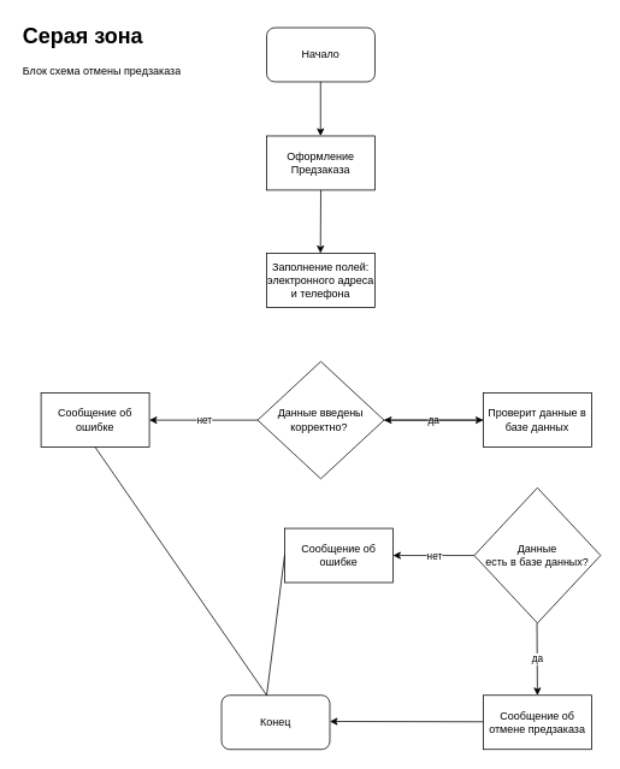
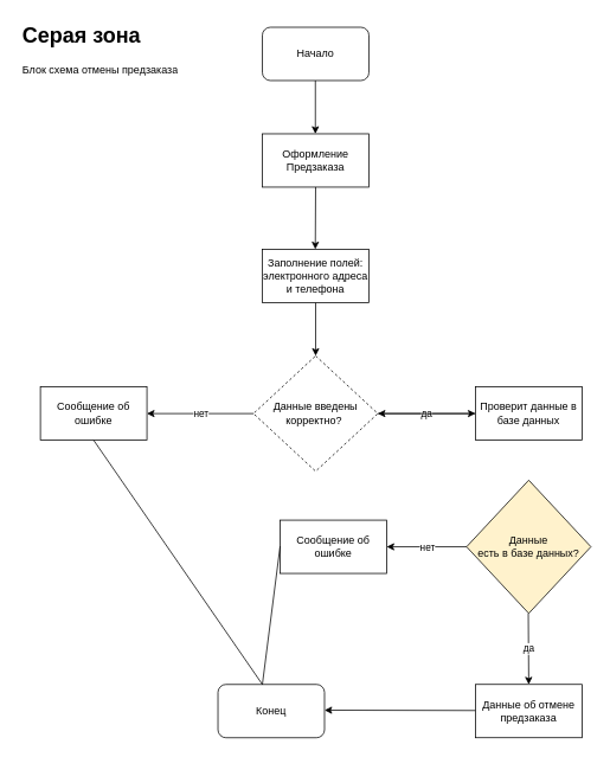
+ <mxCell id="5" value="" style="edgeStyle=orthogonalEdgeStyle;rounded=0;orthogonalLoop=1;jettySize=auto;html=1;" edge="1" parent="1" source="6" target="10"><mxGeometry relative="1" as="geometry" /></mxCell>
- <mxCell id="10" value="Данные введены&lt;br&gt;корректно?&amp;nbsp;" style="rhombus;whiteSpace=wrap;html=1;rounded=0;" vertex="1" parent="1"><mxGeometry x="285" y="400" width="140" height="130" as="geometry" /></mxCell>
+ <mxCell id="10" value="Данные введены&lt;br&gt;корректно?&amp;nbsp;" style="rhombus;whiteSpace=wrap;html=1;rounded=0;dashed=1;" vertex="1" parent="1"><mxGeometry x="285" y="400" width="140" height="130" as="geometry" /></mxCell>
- <mxCell id="15" value="Данные &lt;br&gt;есть в базе данных?" style="rhombus;whiteSpace=wrap;html=1;rounded=0;" vertex="1" parent="1"><mxGeometry x="525" y="540" width="140" height="150" as="geometry" /></mxCell>
+ <mxCell id="15" value="Данные &lt;br&gt;есть в базе данных?" style="rhombus;whiteSpace=wrap;html=1;rounded=0;fillColor=#fff2cc;" vertex="1" parent="1"><mxGeometry x="525" y="540" width="140" height="150" as="geometry" /></mxCell>
- <mxCell id="18" value="Сообщение об отмене предзаказа" style="rounded=0;whiteSpace=wrap;html=1;" vertex="1" parent="1"><mxGeometry x="535" y="770" width="120" height="60" as="geometry" /></mxCell>
+ <mxCell id="18" value="Данные об отмене предзаказа" style="rounded=0;whiteSpace=wrap;html=1;" vertex="1" parent="1"><mxGeometry x="535" y="770" width="120" height="60" as="geometry" /></mxCell>
